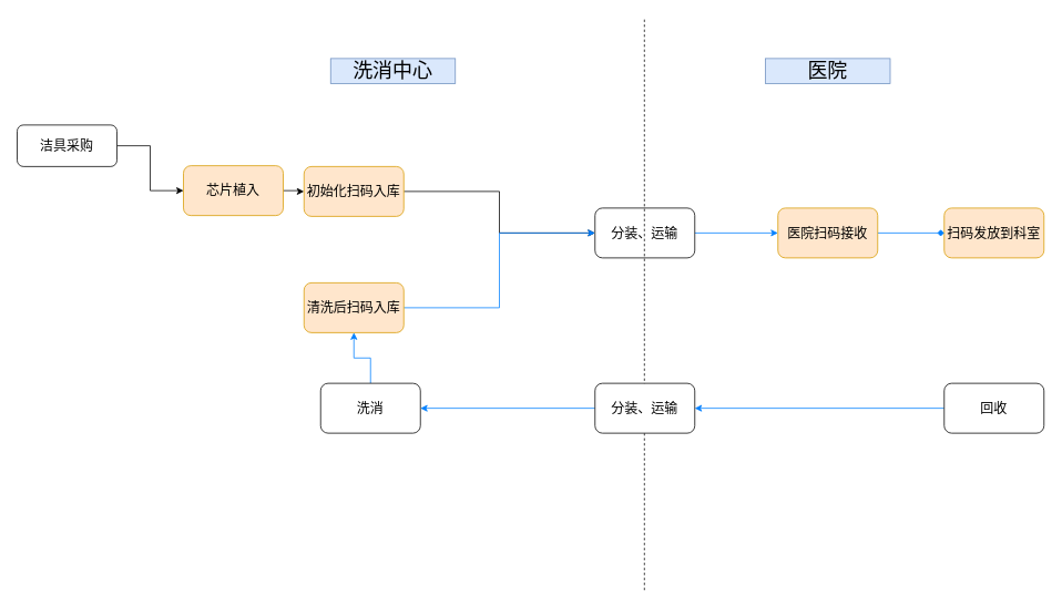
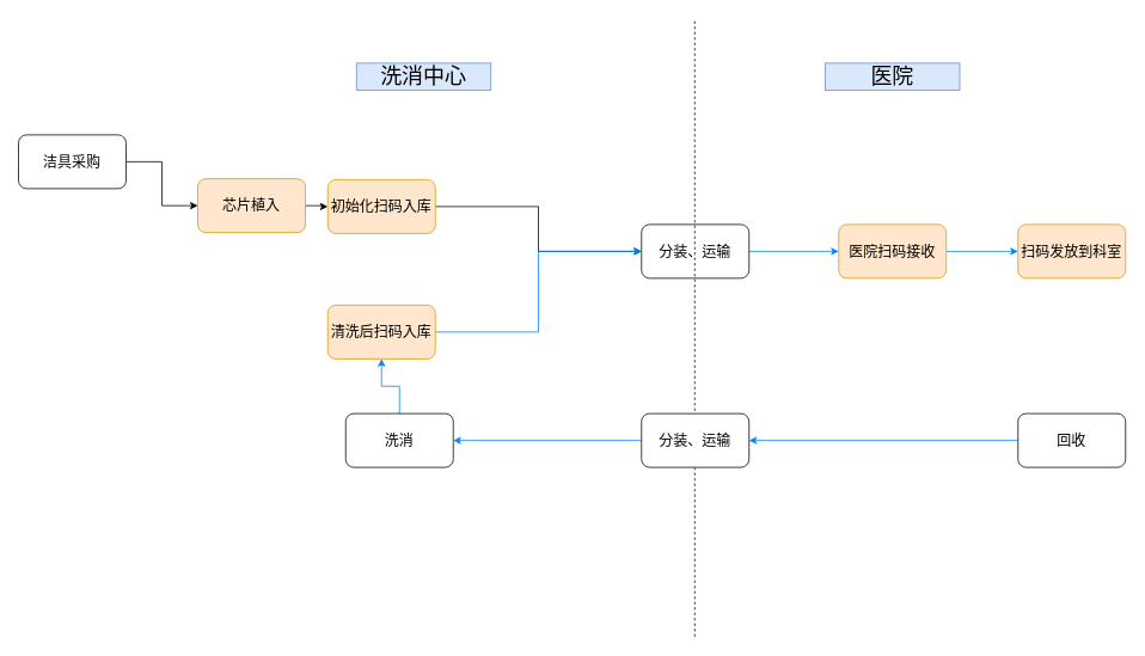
- <mxCell id="3" value="洁具采购" style="whiteSpace=wrap;html=1;rounded=1;fontSize=16;" parent="1" vertex="1"><mxGeometry x="20" y="150" width="120" height="50" as="geometry" /></mxCell>
+ <mxCell id="3" value="洁具采购" style="whiteSpace=wrap;html=1;rounded=1;fontSize=16;" parent="1" vertex="1"><mxGeometry x="20" y="150" width="120" height="60" as="geometry" /></mxCell>
- <mxCell id="18" style="edgeStyle=orthogonalEdgeStyle;rounded=0;orthogonalLoop=1;jettySize=auto;html=1;exitX=1;exitY=0.5;exitDx=0;exitDy=0;entryX=0;entryY=0.5;entryDx=0;entryDy=0;fontSize=16;fontColor=#007FFF;labelBackgroundColor=#0066CC;strokeColor=#007FFF;endArrow=diamond;" parent="1" source="19" target="10" edge="1"><mxGeometry relative="1" as="geometry" /></mxCell>
+ <mxCell id="18" style="edgeStyle=orthogonalEdgeStyle;rounded=0;orthogonalLoop=1;jettySize=auto;html=1;exitX=1;exitY=0.5;exitDx=0;exitDy=0;entryX=0;entryY=0.5;entryDx=0;entryDy=0;fontSize=16;fontColor=#007FFF;labelBackgroundColor=#0066CC;strokeColor=#007FFF;" parent="1" source="19" target="10" edge="1"><mxGeometry relative="1" as="geometry" /></mxCell>
